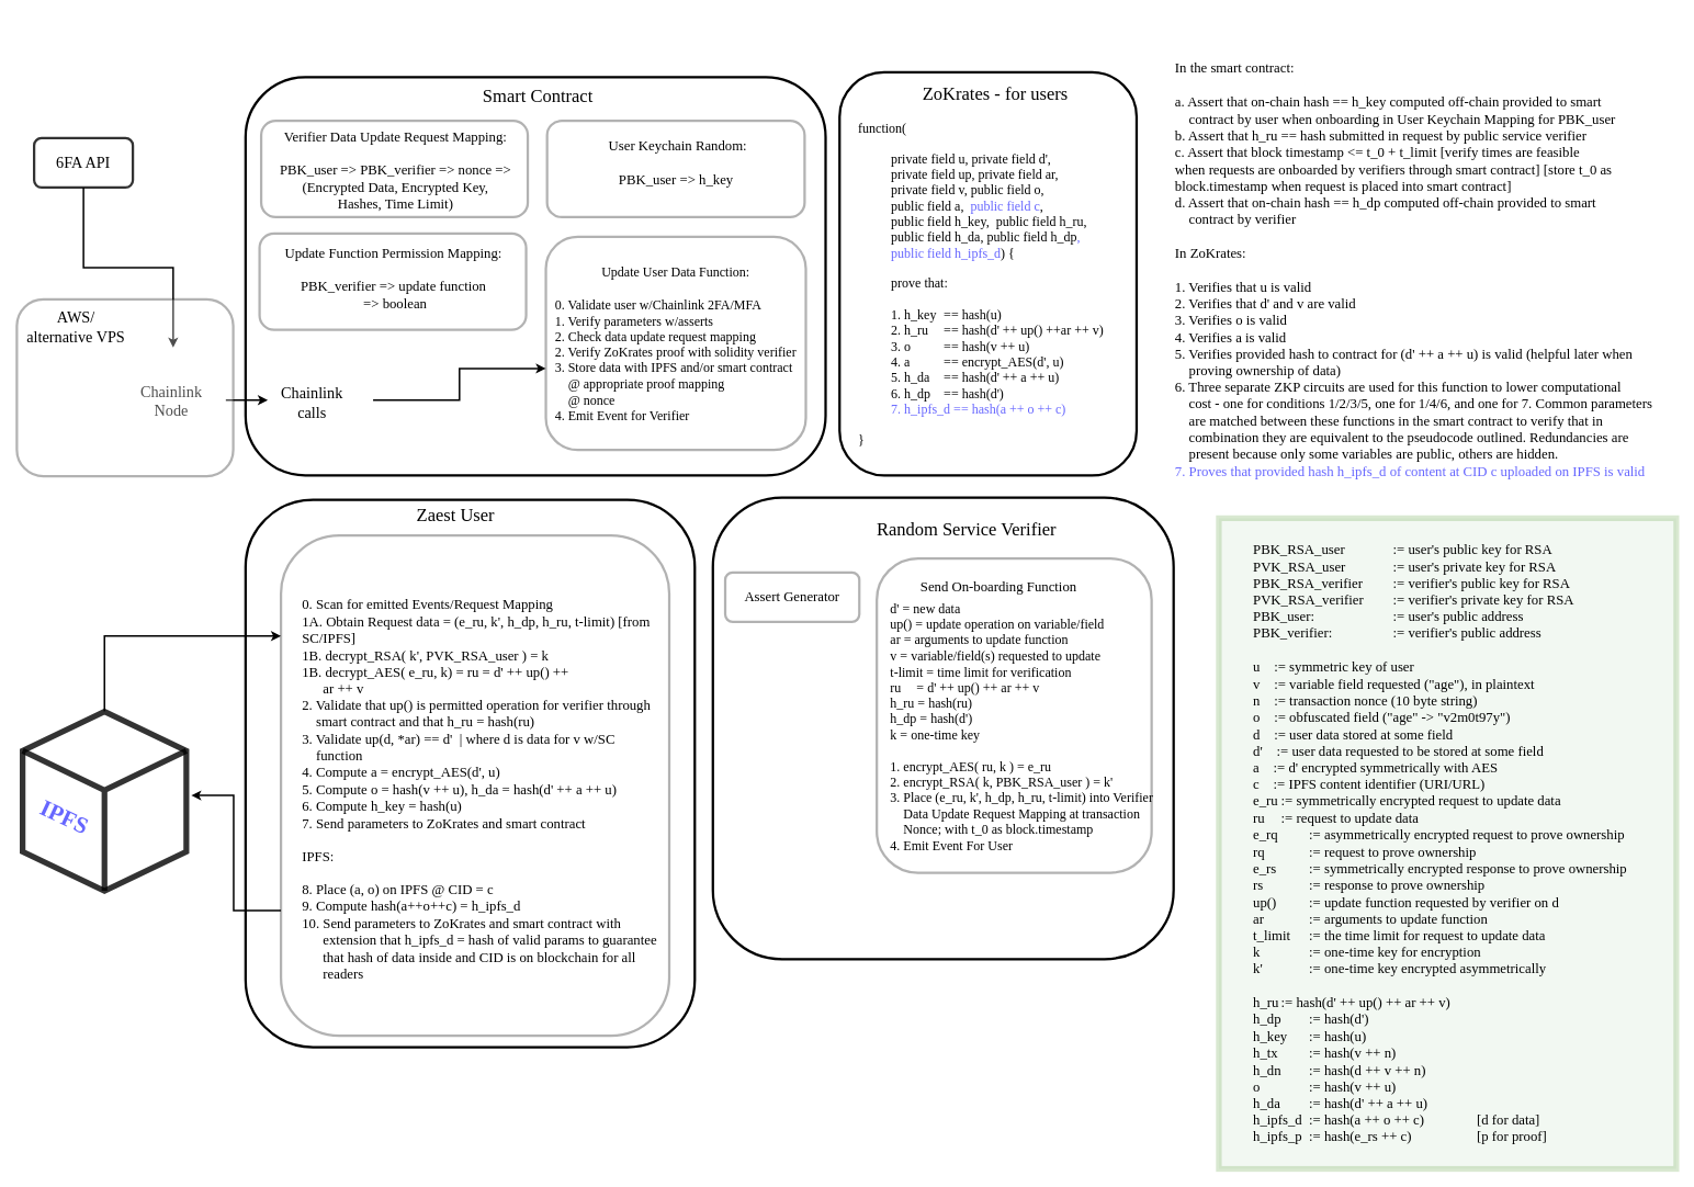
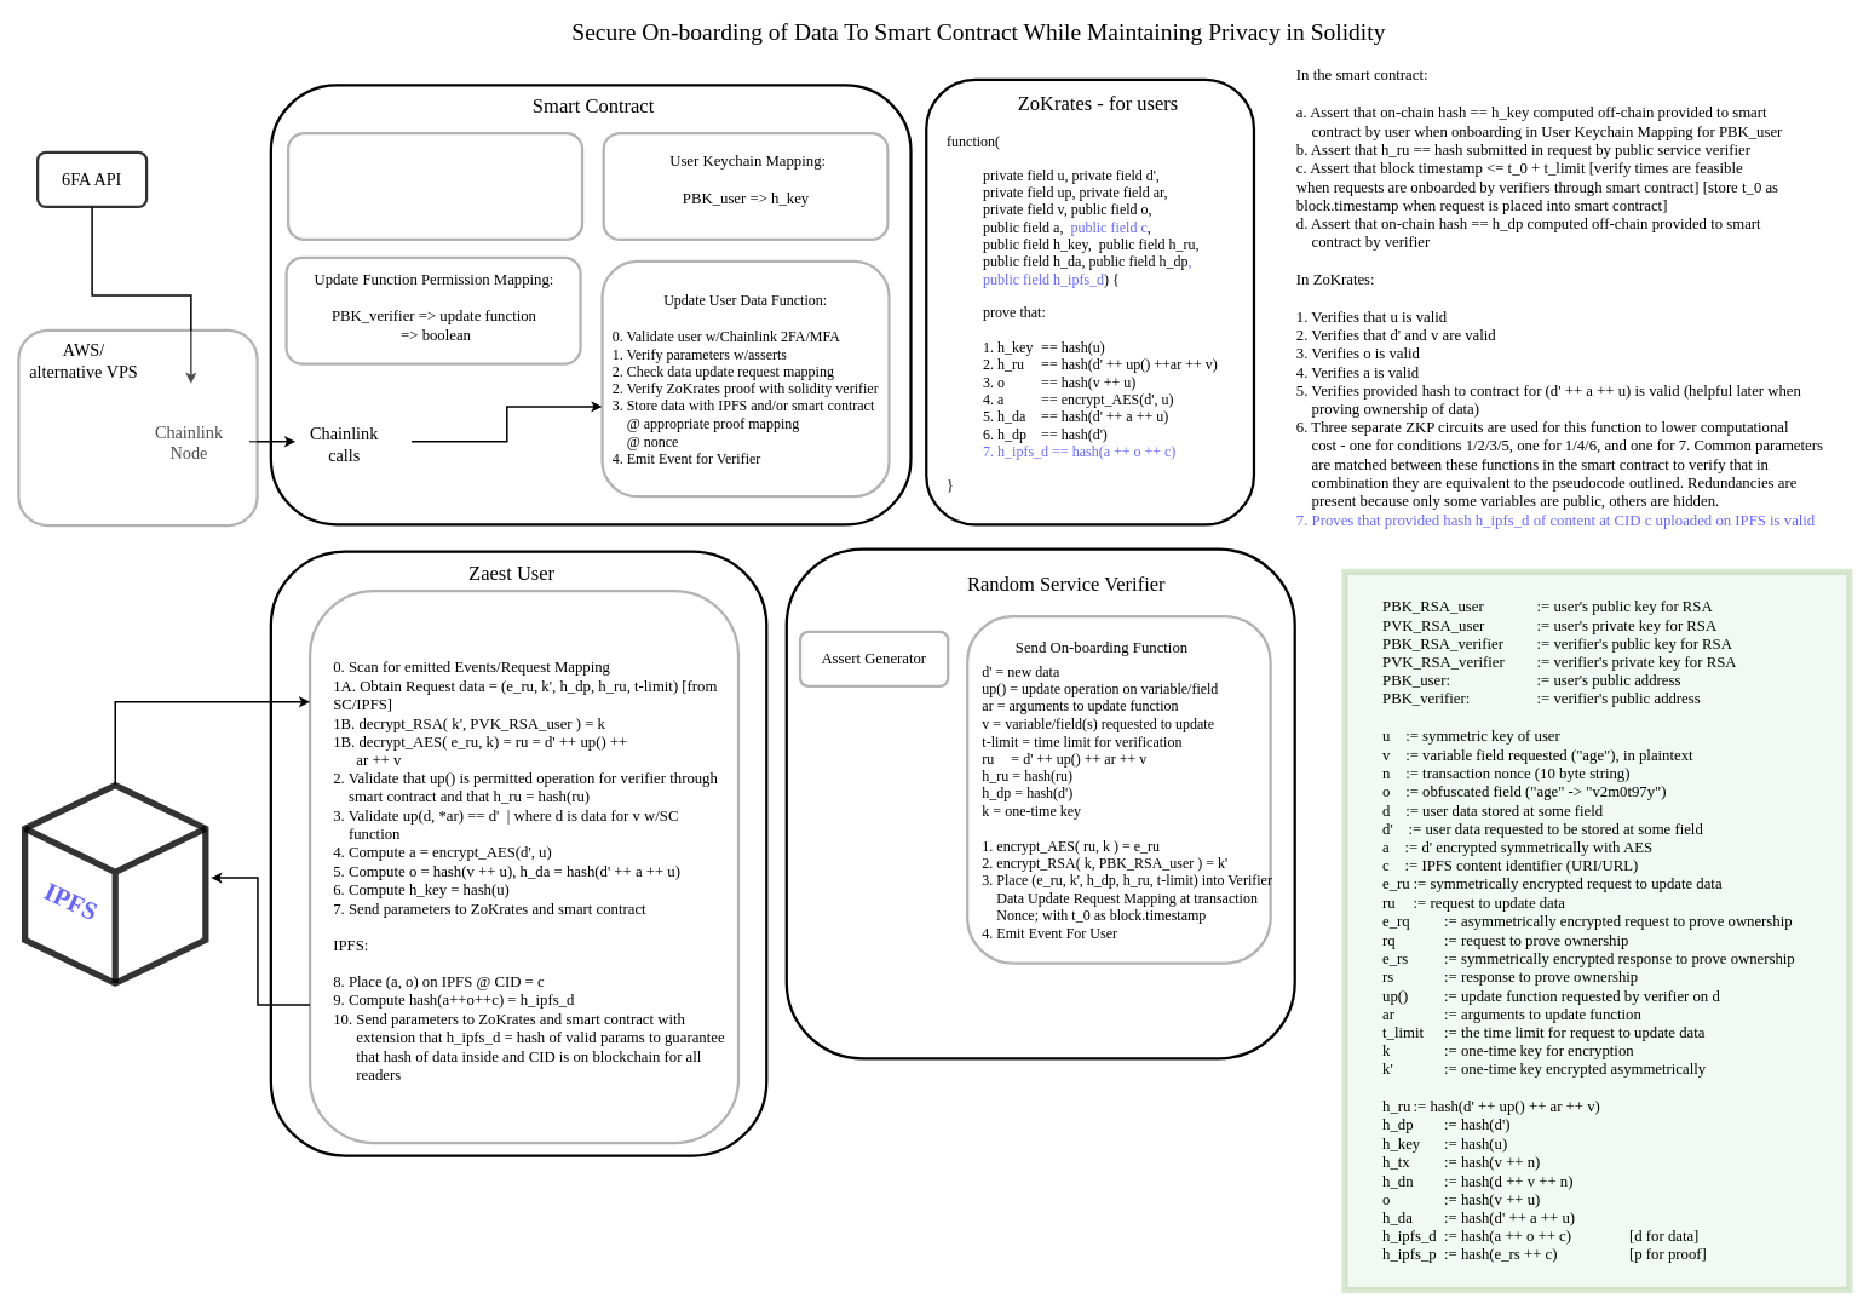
+ <mxCell id="5" value="&lt;div style=&quot;font-size: 26px;&quot; align=&quot;justify&quot;&gt;&lt;font style=&quot;font-size: 26px;&quot;&gt;Secure On-boarding of Data To Smart Contract While Maintaining Privacy in Solidity&lt;br&gt;&lt;/font&gt;&lt;/div&gt;" style="text;html=1;strokeColor=none;fillColor=none;align=center;verticalAlign=middle;whiteSpace=wrap;rounded=0;fontFamily=Garamond;fontSize=11;strokeWidth=3;" parent="1" vertex="1"><mxGeometry x="513" y="20" width="1130" height="30" as="geometry" /></mxCell>
- <mxCell id="26" value="&lt;div align=&quot;center&quot;&gt;&lt;span style=&quot;white-space: pre;&quot;&gt; User Keychain &lt;/span&gt;Random:&lt;/div&gt;&lt;div align=&quot;center&quot;&gt;&lt;br&gt;&lt;/div&gt;&lt;div align=&quot;center&quot;&gt;PBK_user =&amp;gt; h_key&lt;br&gt;&lt;/div&gt;" style="text;html=1;strokeColor=none;fillColor=none;align=center;verticalAlign=middle;whiteSpace=wrap;rounded=0;fontFamily=Garamond;fontSize=17;opacity=30;strokeWidth=3;" parent="1" vertex="1"><mxGeometry x="699.5" y="140.5" width="243" height="113" as="geometry" /></mxCell>
+ <mxCell id="26" value="&lt;div align=&quot;center&quot;&gt;&lt;span style=&quot;white-space: pre;&quot;&gt; User Keychain &lt;/span&gt;Mapping:&lt;/div&gt;&lt;div align=&quot;center&quot;&gt;&lt;br&gt;&lt;/div&gt;&lt;div align=&quot;center&quot;&gt;PBK_user =&amp;gt; h_key&lt;br&gt;&lt;/div&gt;" style="text;html=1;strokeColor=none;fillColor=none;align=center;verticalAlign=middle;whiteSpace=wrap;rounded=0;fontFamily=Garamond;fontSize=17;opacity=30;strokeWidth=3;" parent="1" vertex="1"><mxGeometry x="699.5" y="140.5" width="243" height="113" as="geometry" /></mxCell>
- <mxCell id="14" value="&lt;div align=&quot;center&quot;&gt;Verifier Data Update Request Mapping:&lt;/div&gt;&lt;div align=&quot;justify&quot;&gt;&lt;br&gt;&lt;/div&gt;&lt;div align=&quot;center&quot;&gt;PBK_user =&amp;gt; PBK_verifier =&amp;gt; nonce =&amp;gt; (Encrypted Data, Encrypted Key, Hashes, Time Limit)&lt;br&gt;&lt;/div&gt;" style="text;html=1;strokeColor=none;fillColor=none;align=left;verticalAlign=middle;whiteSpace=wrap;rounded=0;fontFamily=Garamond;fontSize=17;opacity=30;strokeWidth=3;" parent="1" vertex="1"><mxGeometry x="337.5" y="150" width="283" height="113" as="geometry" /></mxCell>
- <mxCell id="7" value="&lt;div style=&quot;font-size: 22px;&quot; align=&quot;justify&quot;&gt;&lt;font style=&quot;font-size: 22px;&quot;&gt;Zaest User&lt;br&gt;&lt;/font&gt;&lt;/div&gt;" style="text;html=1;strokeColor=none;fillColor=none;align=center;verticalAlign=middle;whiteSpace=wrap;rounded=0;fontFamily=Garamond;fontSize=11;strokeWidth=3;" parent="1" vertex="1"><mxGeometry x="340" y="611" width="427" height="30" as="geometry" /></mxCell>
+ <mxCell id="7" value="&lt;div style=&quot;font-size: 22px;&quot; align=&quot;justify&quot;&gt;&lt;font style=&quot;font-size: 22px;&quot;&gt;Zaest User&lt;br&gt;&lt;/font&gt;&lt;/div&gt;" style="text;html=1;strokeColor=none;fillColor=none;align=center;verticalAlign=middle;whiteSpace=wrap;rounded=0;fontFamily=Garamond;fontSize=11;strokeWidth=3;" parent="1" vertex="1"><mxGeometry x="350" y="616" width="427" height="30" as="geometry" /></mxCell>
